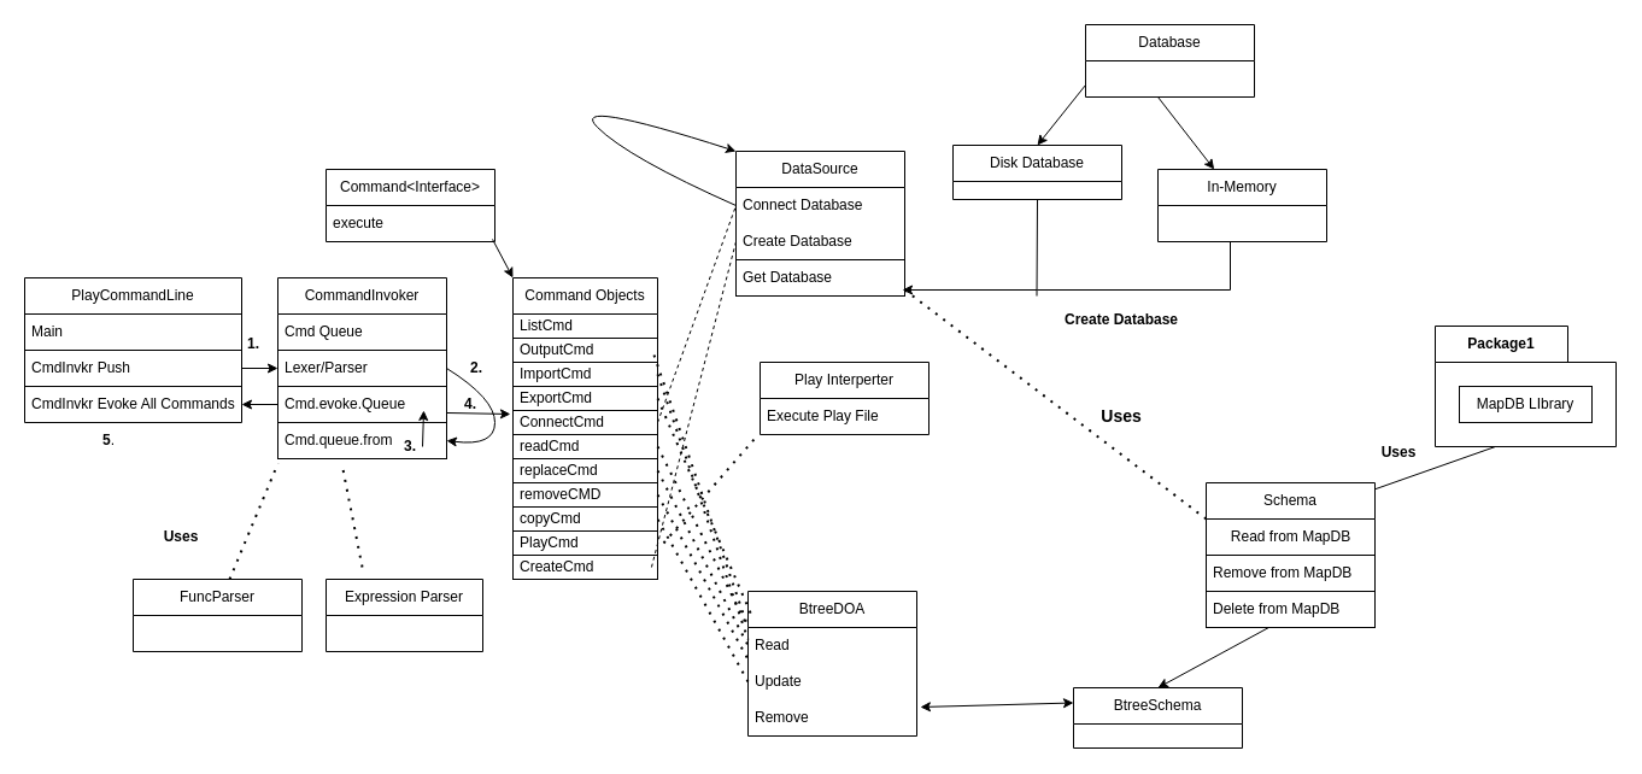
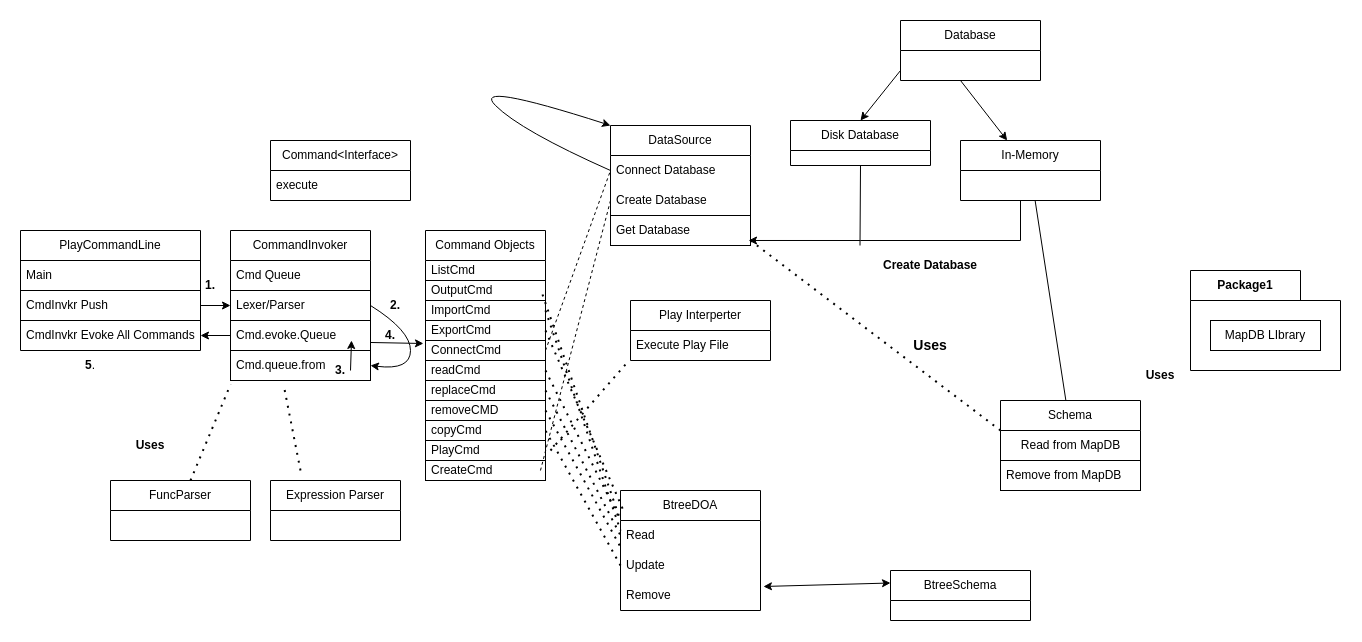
- <mxCell id="28" value="" style="endArrow=classic;html=1;rounded=0;exitX=0.986;exitY=0.933;exitDx=0;exitDy=0;exitPerimeter=0;entryX=0;entryY=0;entryDx=0;entryDy=0;" edge="1" parent="1" source="27" target="15"><mxGeometry width="50" height="50" relative="1" as="geometry"><mxPoint x="500" y="220" as="sourcePoint" /><mxPoint x="550" y="170" as="targetPoint" /></mxGeometry></mxCell>
- <mxCell id="70" value="" style="endArrow=none;html=1;rounded=0;entryX=0.333;entryY=1;entryDx=0;entryDy=0;entryPerimeter=0;" edge="1" parent="1" source="62" target="68"><mxGeometry width="50" height="50" relative="1" as="geometry"><mxPoint x="1220" y="480" as="sourcePoint" /><mxPoint x="1270" y="430" as="targetPoint" /></mxGeometry></mxCell>
+ <mxCell id="70" value="" style="endArrow=none;html=1;rounded=0;" edge="1" parent="1" source="62" target="52"><mxGeometry width="50" height="50" relative="1" as="geometry"><mxPoint x="1220" y="480" as="sourcePoint" /><mxPoint x="1270" y="430" as="targetPoint" /></mxGeometry></mxCell>
- <mxCell id="65" value="Delete from MapDB" style="text;strokeColor=default;fillColor=none;align=left;verticalAlign=middle;spacingLeft=4;spacingRight=4;overflow=hidden;points=[[0,0.5],[1,0.5]];portConstraint=eastwest;rotatable=0;whiteSpace=wrap;html=1;" vertex="1" parent="1"><mxGeometry x="1000" y="490" width="140" height="30" as="geometry" /></mxCell>
- <mxCell id="67" value="" style="endArrow=classic;html=1;rounded=0;exitX=0.371;exitY=1;exitDx=0;exitDy=0;exitPerimeter=0;entryX=0.5;entryY=0;entryDx=0;entryDy=0;" edge="1" parent="1" source="65" target="64"><mxGeometry width="50" height="50" relative="1" as="geometry"><mxPoint x="1070" y="640" as="sourcePoint" /><mxPoint x="1120" y="590" as="targetPoint" /></mxGeometry></mxCell>
